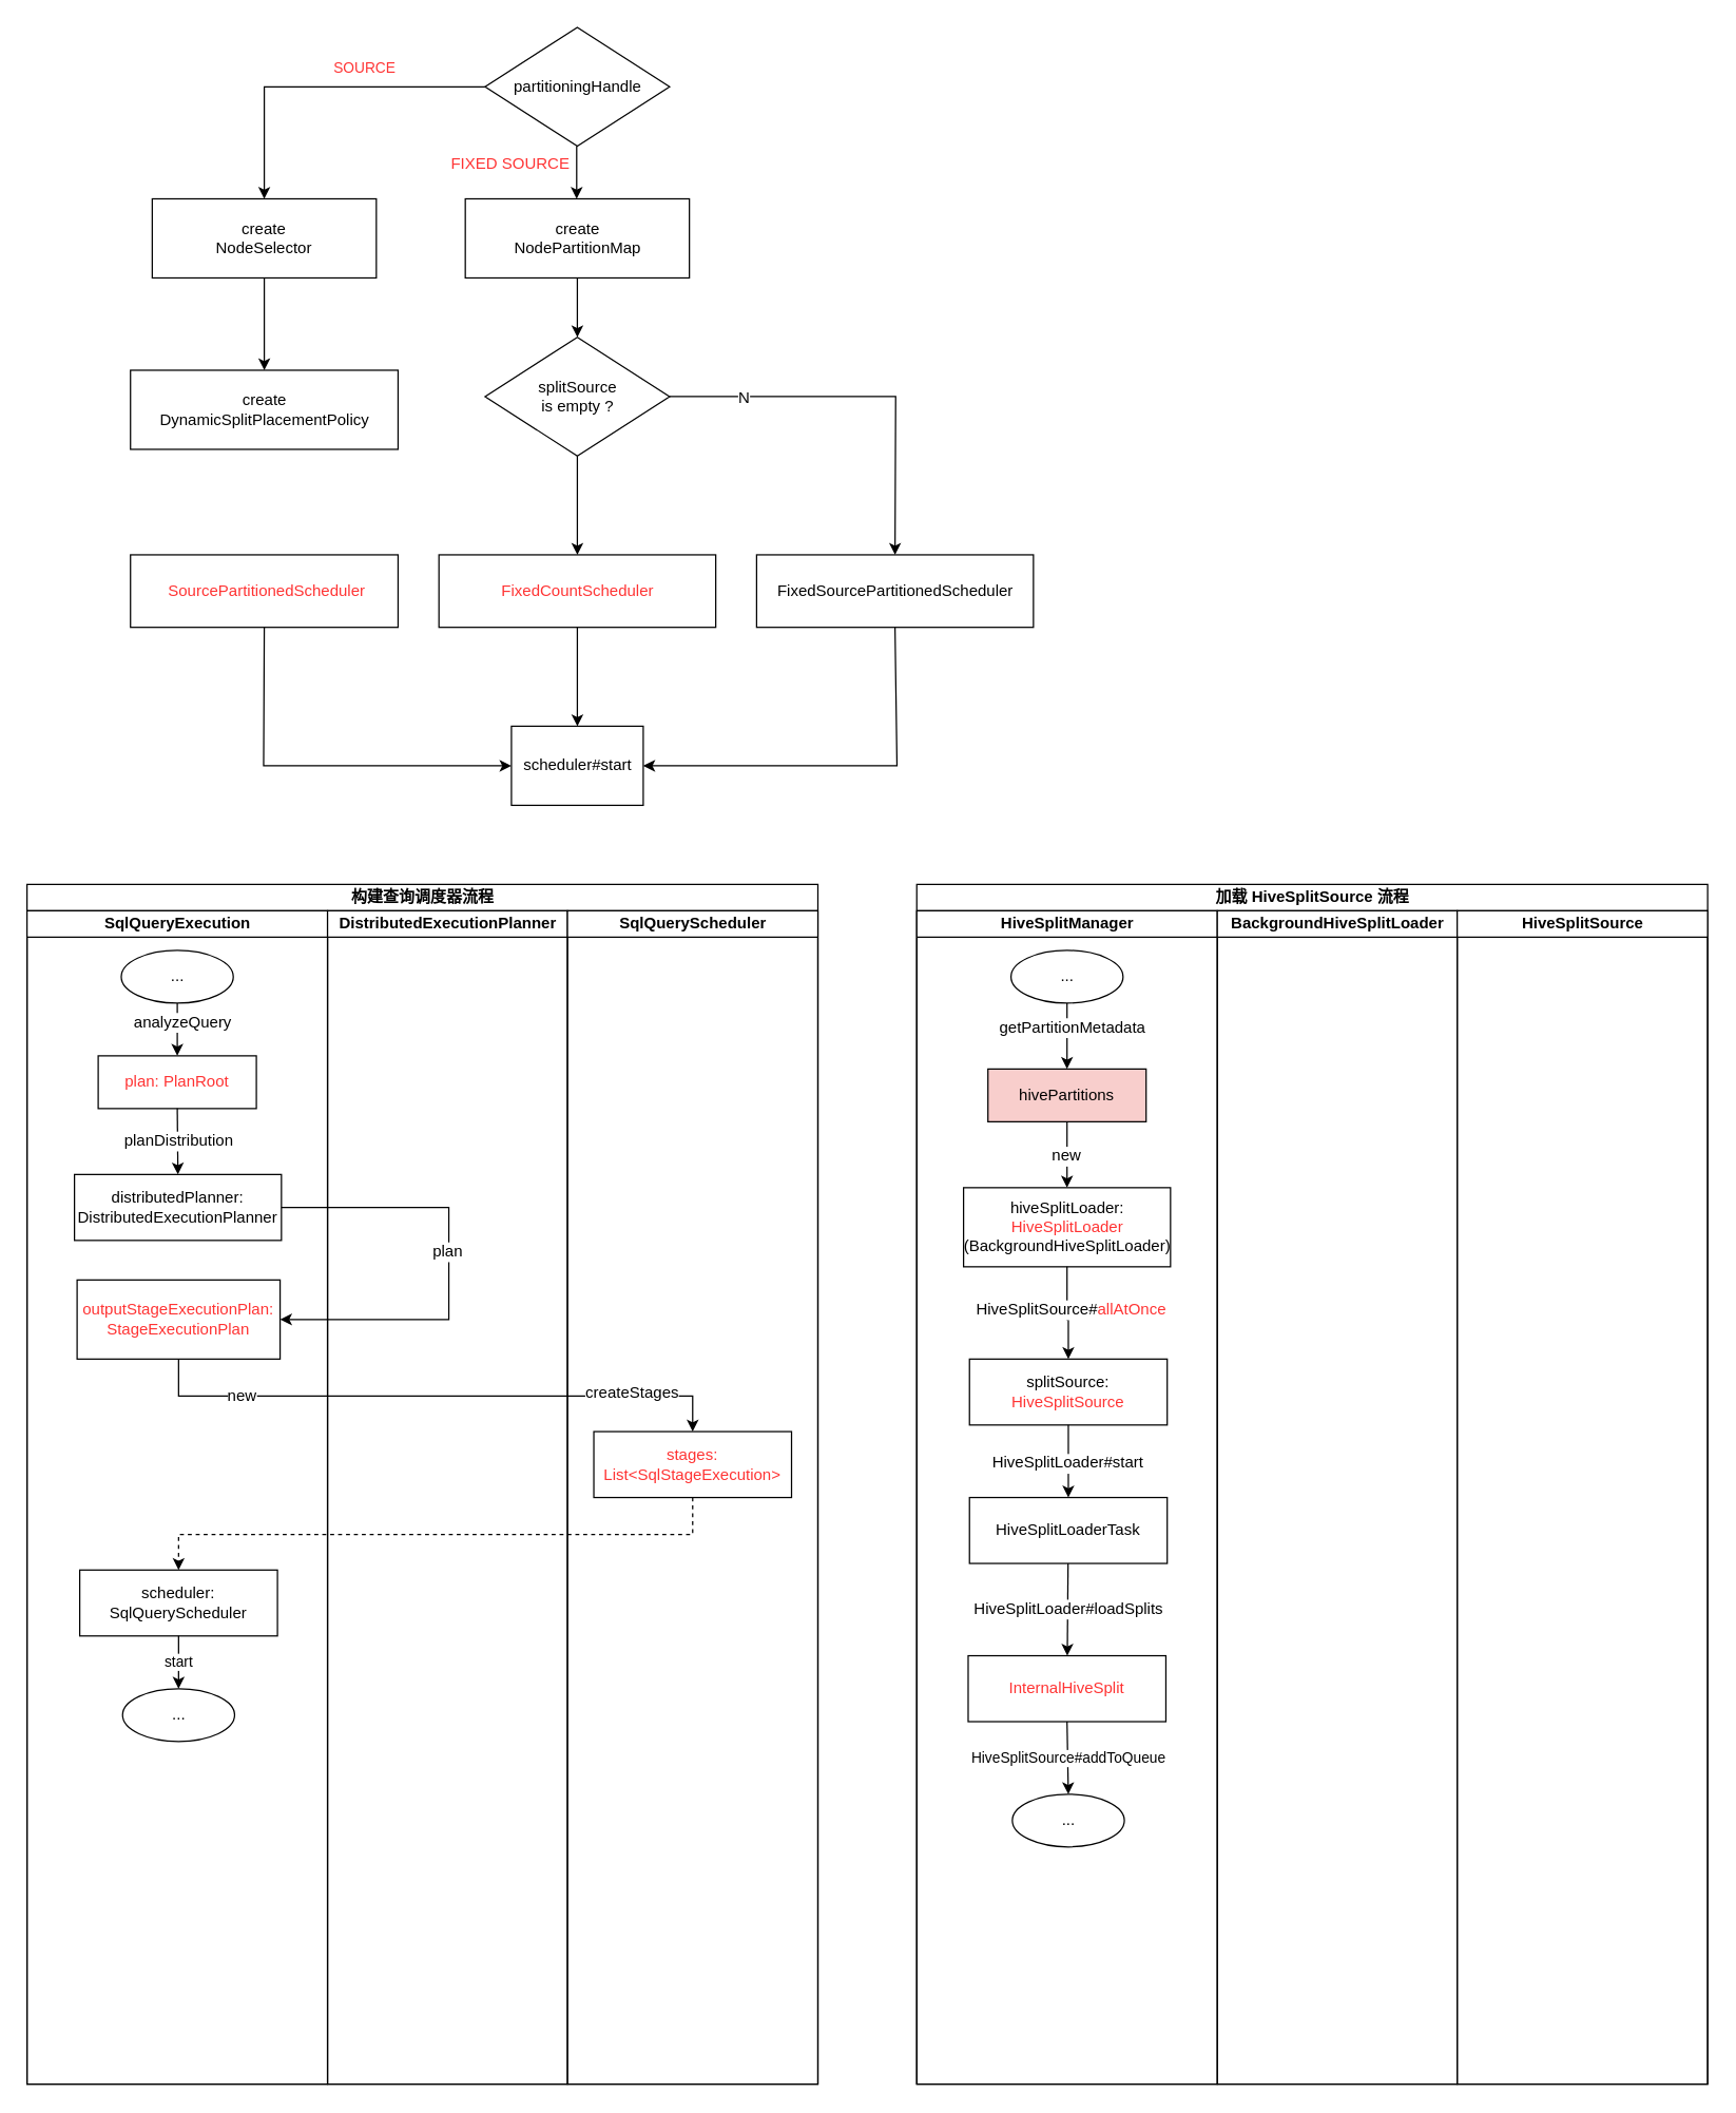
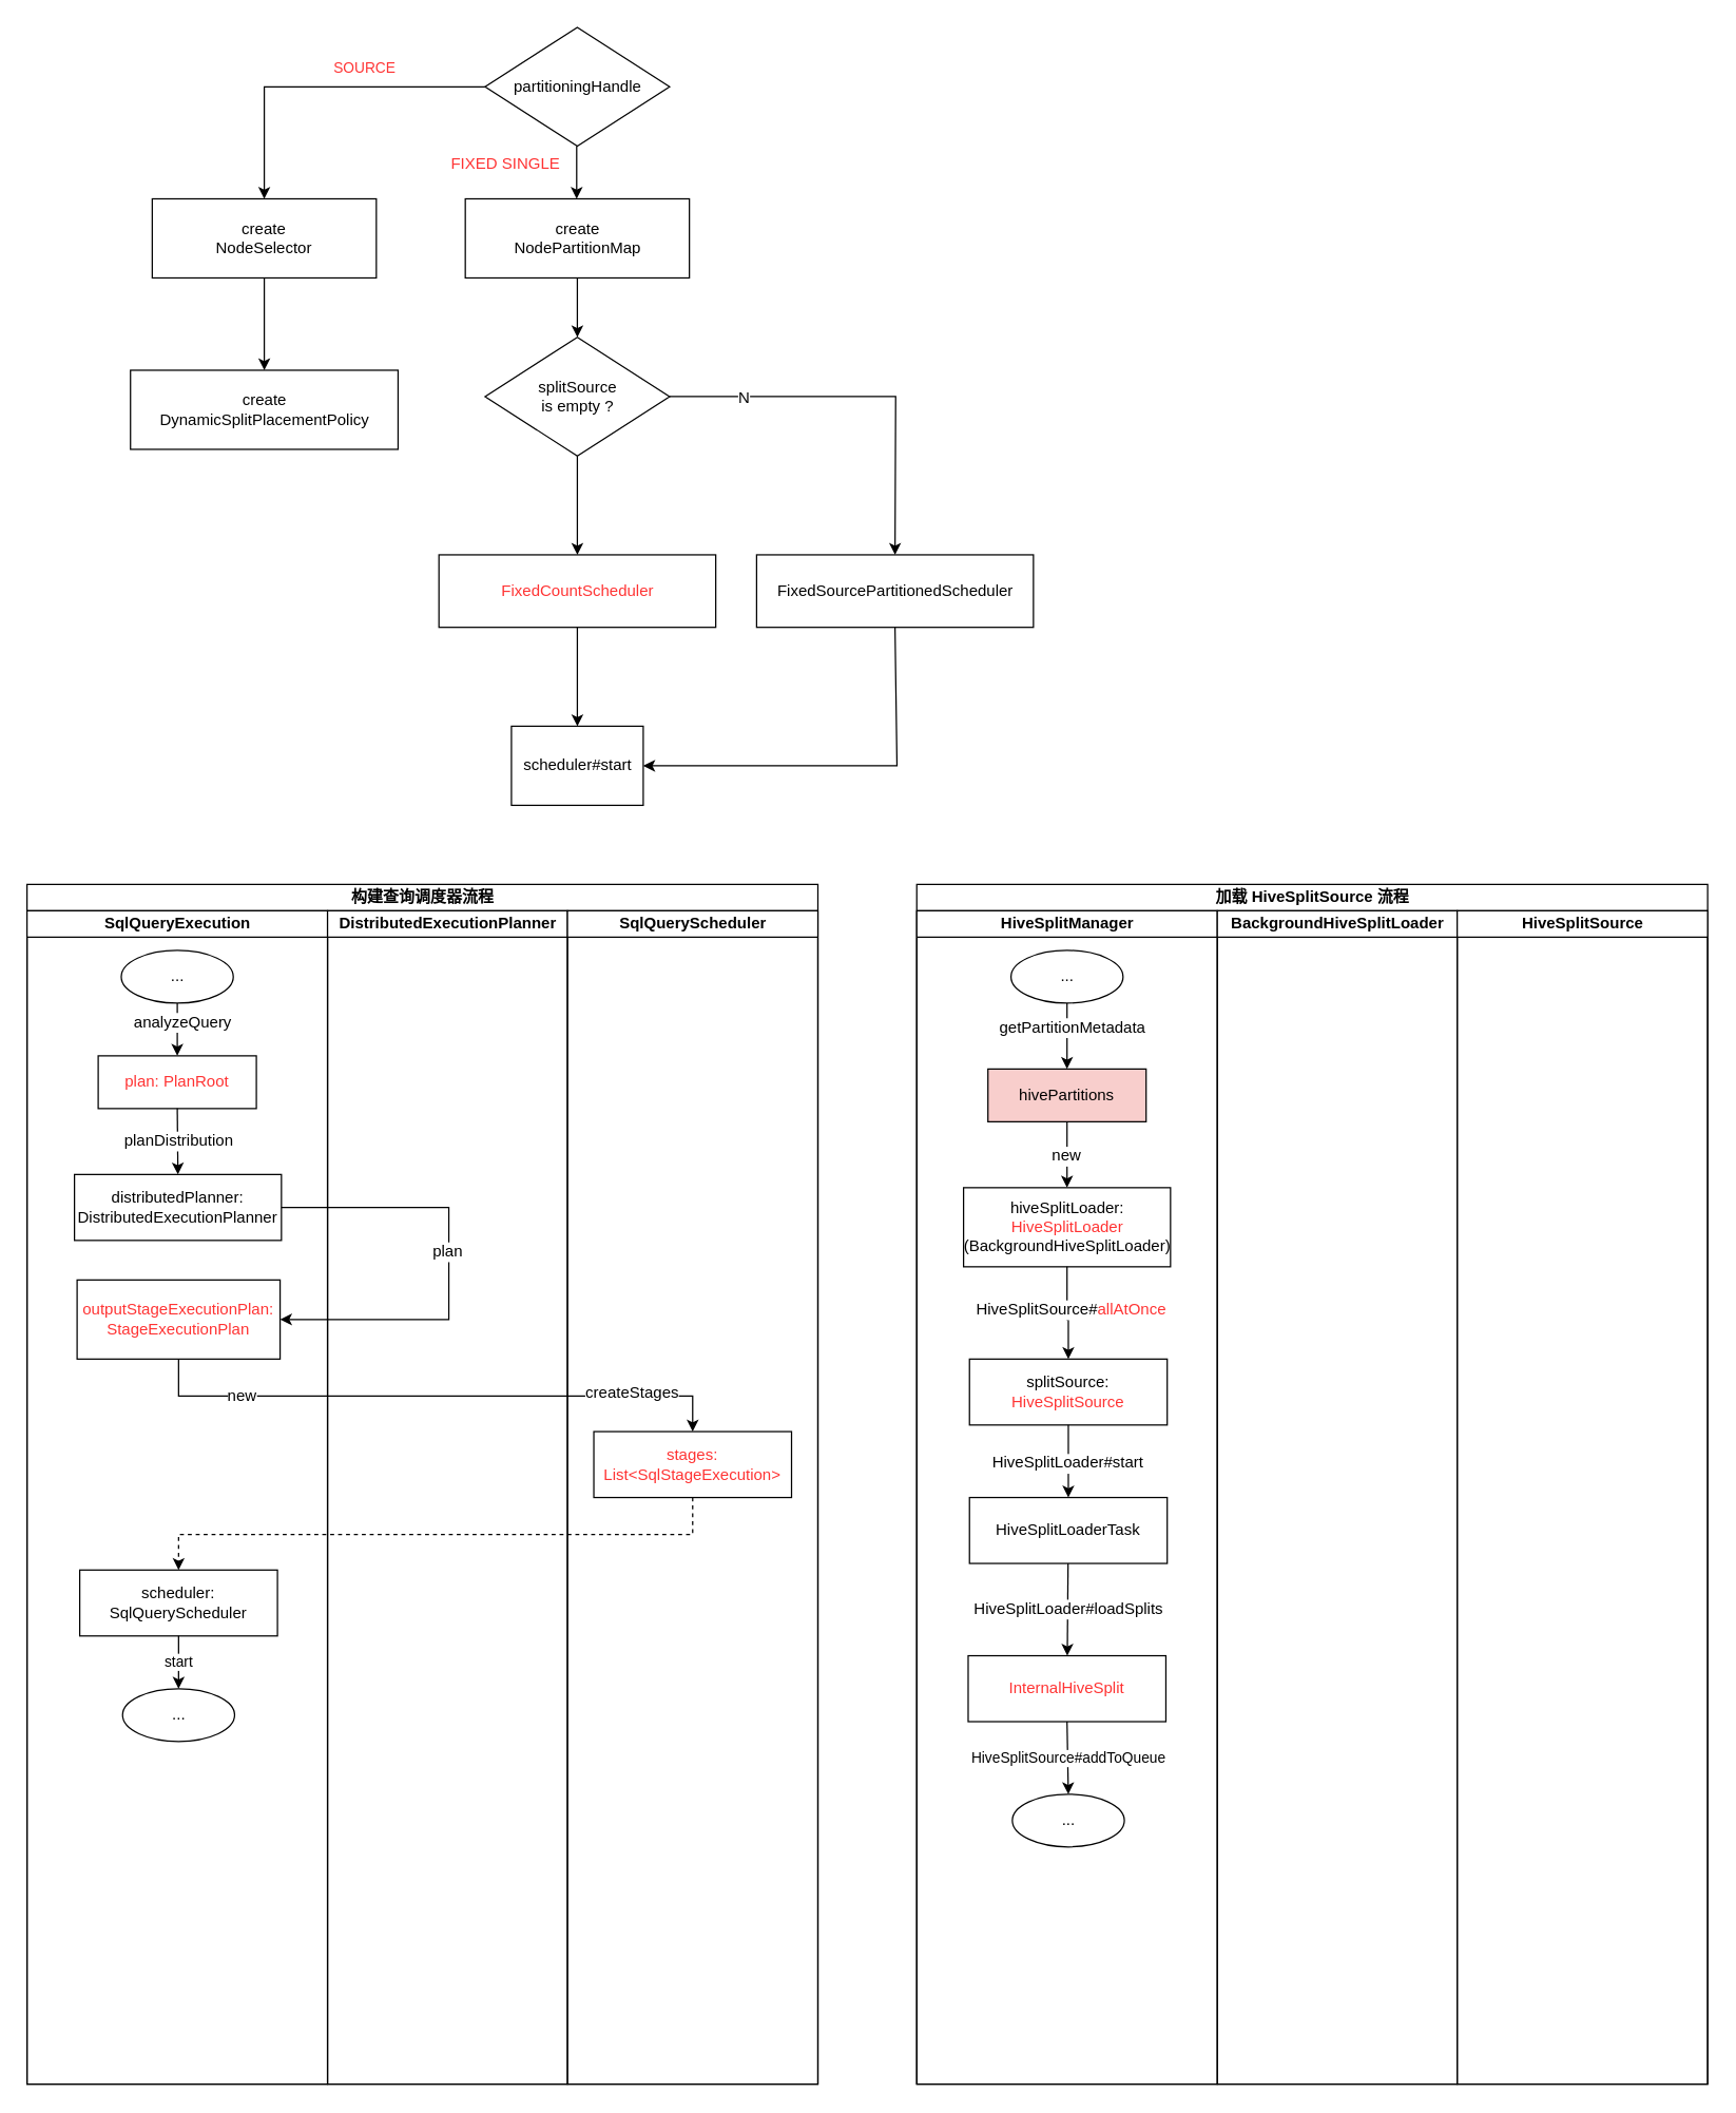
- <mxCell id="62" value="FIXED SOURCE" style="text;html=1;fontSize=12;fontColor=#FF3333;" vertex="1" parent="1"><mxGeometry x="340" y="110" width="110" height="30" as="geometry" /></mxCell>
+ <mxCell id="62" value="FIXED SINGLE" style="text;html=1;fontSize=12;fontColor=#FF3333;" vertex="1" parent="1"><mxGeometry x="340" y="110" width="110" height="30" as="geometry" /></mxCell>
- <mxCell id="8" value="&amp;nbsp;SourcePartitionedScheduler" style="whiteSpace=wrap;html=1;align=center;verticalAlign=middle;container=1;recursiveResize=0;treeFolding=1;treeMoving=1;fontColor=#FF3333;" vertex="1" parent="1"><mxGeometry x="98.5" y="420" width="203" height="55" as="geometry" /></mxCell>
- <mxCell id="10" value="" style="edgeStyle=none;rounded=0;orthogonalLoop=1;jettySize=auto;html=1;exitX=0.5;exitY=1;exitDx=0;exitDy=0;entryX=0;entryY=0.5;entryDx=0;entryDy=0;" edge="1" parent="1" source="8" target="3"><mxGeometry relative="1" as="geometry"><mxPoint x="289.5" y="770" as="sourcePoint" /><mxPoint x="409.5" y="580" as="targetPoint" /><Array as="points"><mxPoint x="199.5" y="580" /></Array></mxGeometry></mxCell>
